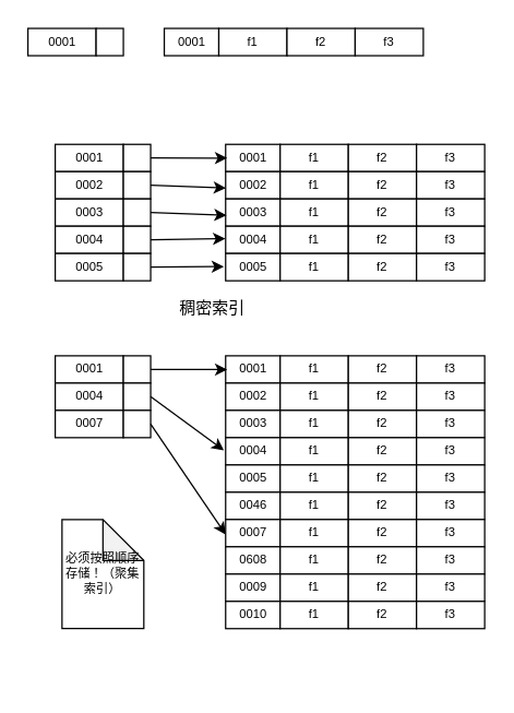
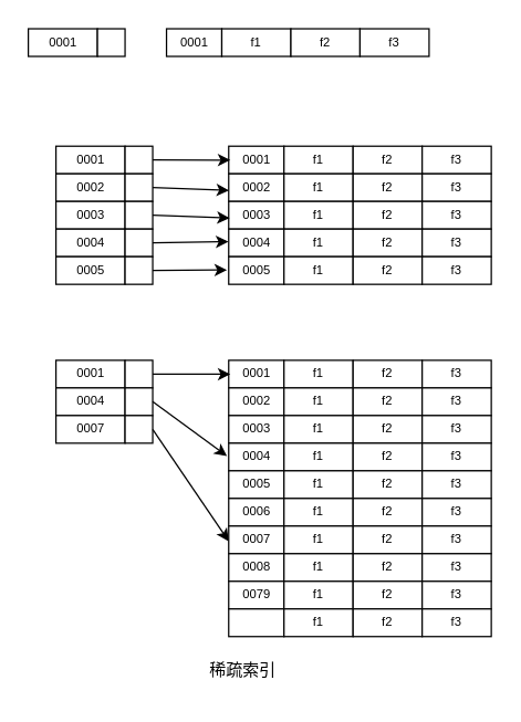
- <mxCell id="55" value="稠密索引" style="text;html=1;align=center;verticalAlign=middle;resizable=0;points=[];autosize=1;strokeColor=none;fillColor=none;" vertex="1" parent="1"><mxGeometry x="120" y="210" width="70" height="30" as="geometry" /></mxCell>
- <mxCell id="97" value="0046" style="text;html=1;align=center;verticalAlign=middle;resizable=0;points=[];autosize=1;strokeColor=none;fillColor=none;spacing=-1;fontSize=9;" vertex="1" parent="1"><mxGeometry x="165" y="360" width="40" height="20" as="geometry" /></mxCell>
+ <mxCell id="97" value="0006" style="text;html=1;align=center;verticalAlign=middle;resizable=0;points=[];autosize=1;strokeColor=none;fillColor=none;spacing=-1;fontSize=9;" vertex="1" parent="1"><mxGeometry x="165" y="360" width="40" height="20" as="geometry" /></mxCell>
- <mxCell id="107" value="0608" style="text;html=1;align=center;verticalAlign=middle;resizable=0;points=[];autosize=1;strokeColor=none;fillColor=none;fontSize=9;spacing=-1;" vertex="1" parent="1"><mxGeometry x="165" y="400" width="40" height="20" as="geometry" /></mxCell>
+ <mxCell id="107" value="0008" style="text;html=1;align=center;verticalAlign=middle;resizable=0;points=[];autosize=1;strokeColor=none;fillColor=none;fontSize=9;spacing=-1;" vertex="1" parent="1"><mxGeometry x="165" y="400" width="40" height="20" as="geometry" /></mxCell>
- <mxCell id="119" value="必须按照顺序存储！（聚集索引）" style="shape=note;whiteSpace=wrap;html=1;backgroundOutline=1;darkOpacity=0.05;fontSize=9;" vertex="1" parent="1"><mxGeometry x="45" y="380" width="60" height="80" as="geometry" /></mxCell>
- <mxCell id="112" value="0009" style="text;html=1;align=center;verticalAlign=middle;resizable=0;points=[];autosize=1;strokeColor=none;fillColor=none;fontSize=9;spacing=-1;" vertex="1" parent="1"><mxGeometry x="165" y="420" width="40" height="20" as="geometry" /></mxCell>
+ <mxCell id="112" value="0079" style="text;html=1;align=center;verticalAlign=middle;resizable=0;points=[];autosize=1;strokeColor=none;fillColor=none;fontSize=9;spacing=-1;" vertex="1" parent="1"><mxGeometry x="165" y="420" width="40" height="20" as="geometry" /></mxCell>
- <mxCell id="117" value="0010" style="text;html=1;align=center;verticalAlign=middle;resizable=0;points=[];autosize=1;strokeColor=none;fillColor=none;fontSize=9;spacing=-1;" vertex="1" parent="1"><mxGeometry x="165" y="440" width="40" height="20" as="geometry" /></mxCell>
+ <mxCell id="118" value="稀疏索引" style="text;html=1;align=center;verticalAlign=middle;resizable=0;points=[];autosize=1;strokeColor=none;fillColor=none;" vertex="1" parent="1"><mxGeometry x="140" y="470" width="70" height="30" as="geometry" /></mxCell>
